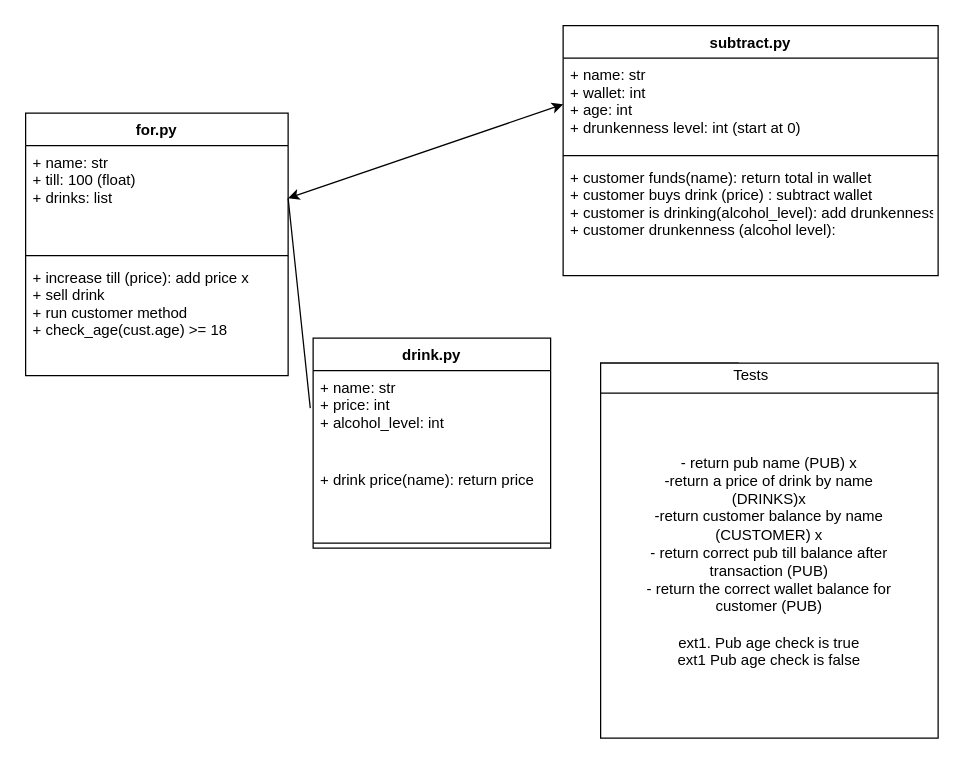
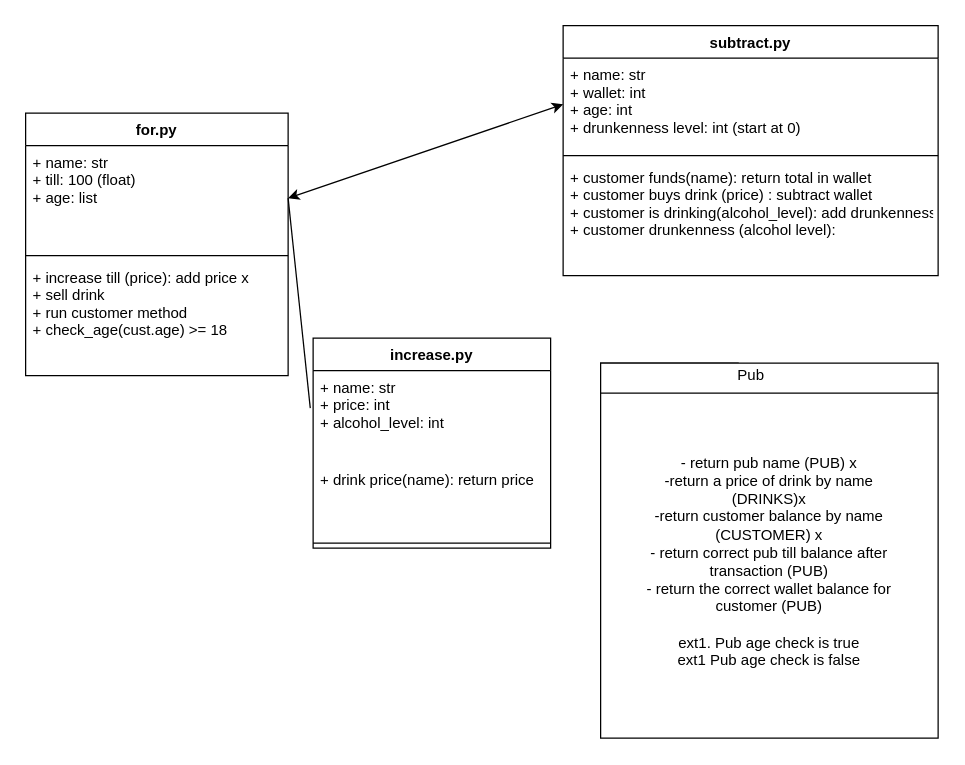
- <mxCell id="7" value="+ name: str&#10;+ till: 100 (float)&#10;+ drinks: list" style="text;strokeColor=none;fillColor=none;align=left;verticalAlign=top;spacingLeft=4;spacingRight=4;overflow=hidden;rotatable=0;points=[[0,0.5],[1,0.5]];portConstraint=eastwest;" parent="6" vertex="1"><mxGeometry y="26" width="210" height="84" as="geometry" /></mxCell>
+ <mxCell id="7" value="+ name: str&#10;+ till: 100 (float)&#10;+ age: list" style="text;strokeColor=none;fillColor=none;align=left;verticalAlign=top;spacingLeft=4;spacingRight=4;overflow=hidden;rotatable=0;points=[[0,0.5],[1,0.5]];portConstraint=eastwest;" parent="6" vertex="1"><mxGeometry y="26" width="210" height="84" as="geometry" /></mxCell>
- <mxCell id="2" value="drink.py" style="swimlane;fontStyle=1;align=center;verticalAlign=top;childLayout=stackLayout;horizontal=1;startSize=26;horizontalStack=0;resizeParent=1;resizeParentMax=0;resizeLast=0;collapsible=1;marginBottom=0;" parent="1" vertex="1"><mxGeometry x="250" y="270" width="190" height="168" as="geometry" /></mxCell>
+ <mxCell id="2" value="increase.py" style="swimlane;fontStyle=1;align=center;verticalAlign=top;childLayout=stackLayout;horizontal=1;startSize=26;horizontalStack=0;resizeParent=1;resizeParentMax=0;resizeLast=0;collapsible=1;marginBottom=0;" parent="1" vertex="1"><mxGeometry x="250" y="270" width="190" height="168" as="geometry" /></mxCell>
- <mxCell id="19" value="Tests" style="text;html=1;resizable=0;autosize=1;align=center;verticalAlign=middle;points=[];fillColor=none;strokeColor=none;rounded=0;" parent="1" vertex="1"><mxGeometry x="580" y="290" width="40" height="20" as="geometry" /></mxCell>
+ <mxCell id="19" value="Pub" style="text;html=1;resizable=0;autosize=1;align=center;verticalAlign=middle;points=[];fillColor=none;strokeColor=none;rounded=0;" parent="1" vertex="1"><mxGeometry x="580" y="290" width="40" height="20" as="geometry" /></mxCell>
